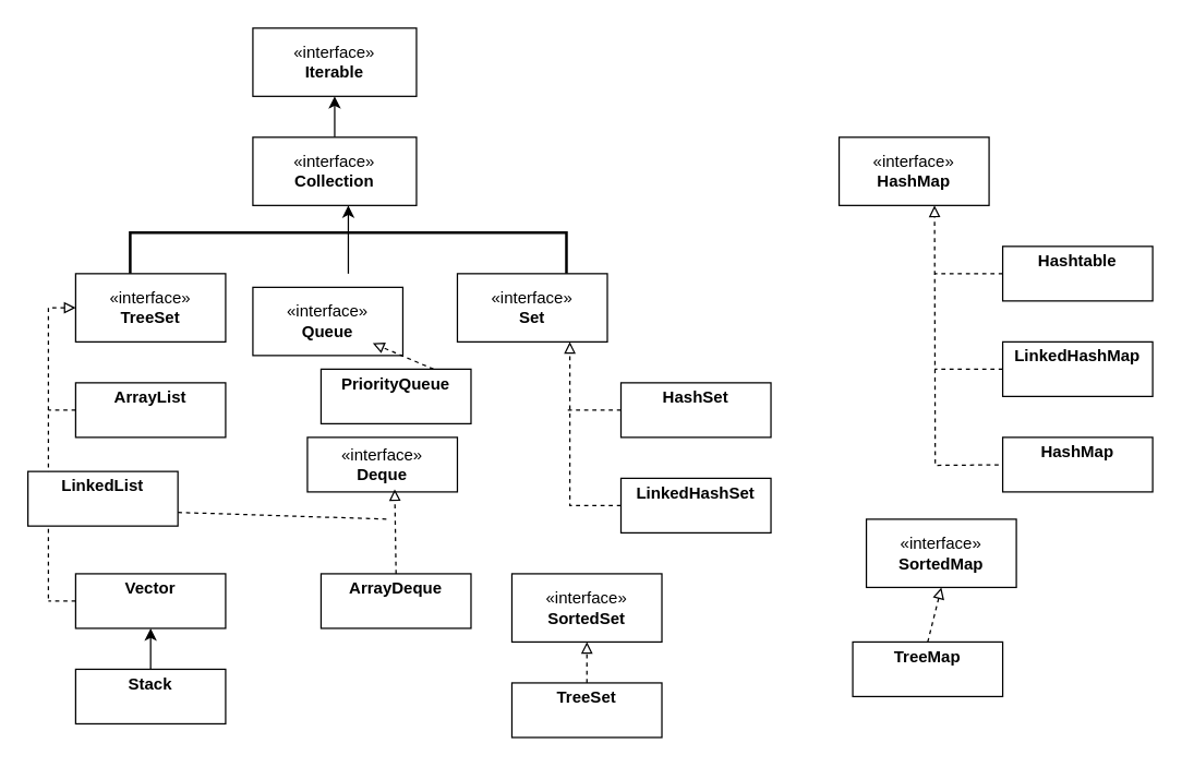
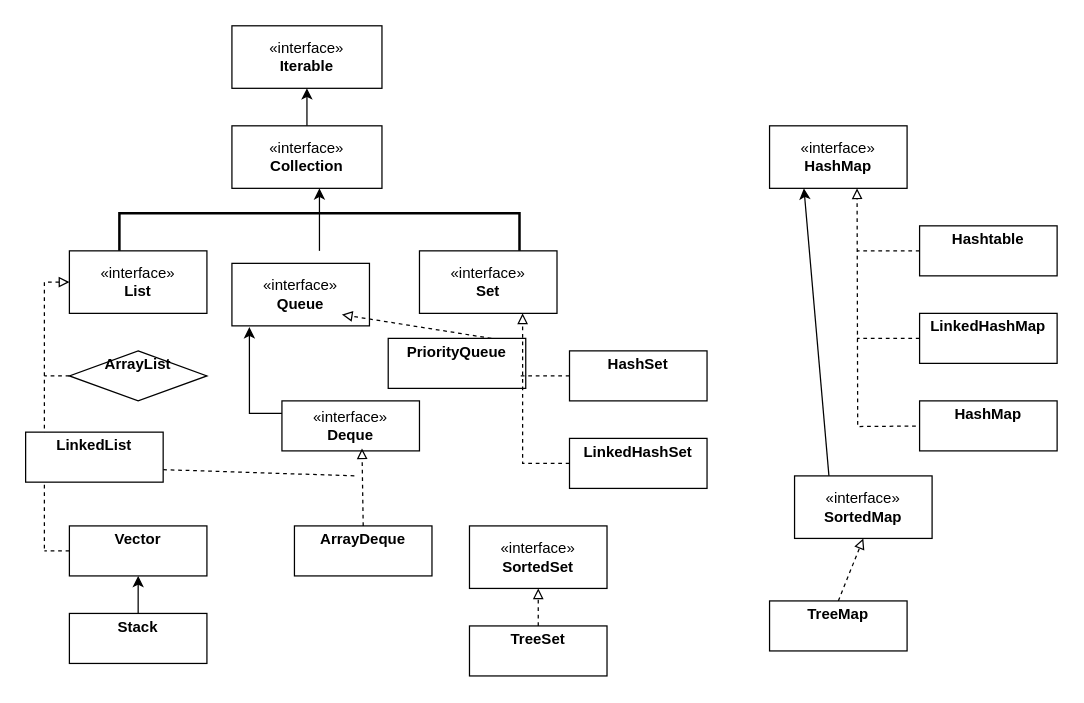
- <mxCell id="6" value="«interface»&lt;br&gt;&lt;b&gt;TreeSet&lt;/b&gt;" style="html=1;whiteSpace=wrap;" parent="1" vertex="1"><mxGeometry x="55" y="200" width="110" height="50" as="geometry" /></mxCell>
+ <mxCell id="6" value="«interface»&lt;br&gt;&lt;b&gt;List&lt;/b&gt;" style="html=1;whiteSpace=wrap;" parent="1" vertex="1"><mxGeometry x="55" y="200" width="110" height="50" as="geometry" /></mxCell>
+ <mxCell id="35" style="edgeStyle=none;rounded=0;orthogonalLoop=1;jettySize=auto;html=1;exitX=0.25;exitY=0;exitDx=0;exitDy=0;entryX=0.25;entryY=1;entryDx=0;entryDy=0;elbow=vertical;" parent="1" source="36" target="34" edge="1"><mxGeometry relative="1" as="geometry" /></mxCell>
- <mxCell id="22" value="&lt;p style=&quot;margin:0px;margin-top:4px;text-align:center;&quot;&gt;&lt;b&gt;PriorityQueue&lt;/b&gt;&lt;/p&gt;" style="verticalAlign=top;align=left;overflow=fill;html=1;whiteSpace=wrap;" parent="1" vertex="1"><mxGeometry x="235" y="270" width="110" height="40" as="geometry" /></mxCell>
+ <mxCell id="22" value="&lt;p style=&quot;margin:0px;margin-top:4px;text-align:center;&quot;&gt;&lt;b&gt;PriorityQueue&lt;/b&gt;&lt;/p&gt;" style="verticalAlign=top;align=left;overflow=fill;html=1;whiteSpace=wrap;" parent="1" vertex="1"><mxGeometry x="310" y="270" width="110" height="40" as="geometry" /></mxCell>
- <mxCell id="13" value="&lt;p style=&quot;margin:0px;margin-top:4px;text-align:center;&quot;&gt;&lt;b&gt;ArrayList&lt;/b&gt;&lt;/p&gt;" style="verticalAlign=top;align=left;overflow=fill;html=1;whiteSpace=wrap;" parent="1" vertex="1"><mxGeometry x="55" y="280" width="110" height="40" as="geometry" /></mxCell>
+ <mxCell id="13" value="&lt;p style=&quot;margin:0px;margin-top:4px;text-align:center;&quot;&gt;&lt;b&gt;ArrayList&lt;/b&gt;&lt;/p&gt;" style="rhombus;verticalAlign=top;align=left;overflow=fill;html=1;whiteSpace=wrap;" parent="1" vertex="1"><mxGeometry x="55" y="280" width="110" height="40" as="geometry" /></mxCell>
+ <mxCell id="25" style="edgeStyle=orthogonalEdgeStyle;rounded=0;orthogonalLoop=1;jettySize=auto;html=1;exitX=0;exitY=0.25;exitDx=0;exitDy=0;entryX=0.127;entryY=1.02;entryDx=0;entryDy=0;entryPerimeter=0;elbow=vertical;" parent="1" source="21" target="7" edge="1"><mxGeometry relative="1" as="geometry" /></mxCell>
- <mxCell id="44" value="&lt;p style=&quot;margin:0px;margin-top:4px;text-align:center;&quot;&gt;&lt;b&gt;TreeMap&lt;/b&gt;&lt;/p&gt;" style="verticalAlign=top;align=left;overflow=fill;html=1;whiteSpace=wrap;" parent="1" vertex="1"><mxGeometry x="625" y="470" width="110" height="40" as="geometry" /></mxCell>
+ <mxCell id="44" value="&lt;p style=&quot;margin:0px;margin-top:4px;text-align:center;&quot;&gt;&lt;b&gt;TreeMap&lt;/b&gt;&lt;/p&gt;" style="verticalAlign=top;align=left;overflow=fill;html=1;whiteSpace=wrap;" parent="1" vertex="1"><mxGeometry x="615" y="480" width="110" height="40" as="geometry" /></mxCell>
